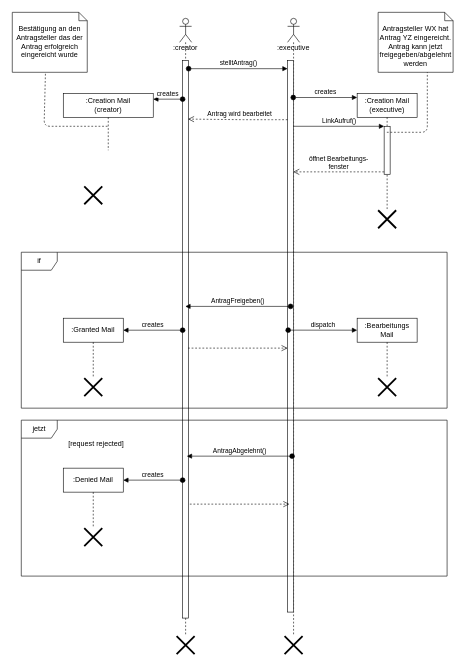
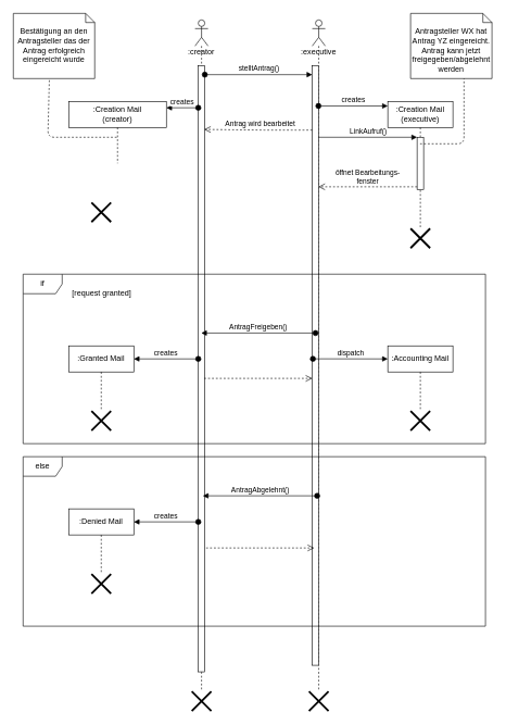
+ <mxCell id="22" value="[request granted]" style="text;html=1;strokeColor=none;fillColor=none;align=center;verticalAlign=middle;whiteSpace=wrap;rounded=0;" parent="1" vertex="1"><mxGeometry x="91" y="440" width="130" height="20" as="geometry" /></mxCell>
- <mxCell id="28" value=":Bearbeitungs Mail" style="shape=umlLifeline;perimeter=lifelinePerimeter;whiteSpace=wrap;html=1;container=1;collapsible=0;recursiveResize=0;outlineConnect=0;size=40;" parent="1" vertex="1"><mxGeometry x="595" y="530" width="100" height="100" as="geometry" /></mxCell>
+ <mxCell id="28" value=":Accounting Mail" style="shape=umlLifeline;perimeter=lifelinePerimeter;whiteSpace=wrap;html=1;container=1;collapsible=0;recursiveResize=0;outlineConnect=0;size=40;" parent="1" vertex="1"><mxGeometry x="595" y="530" width="100" height="100" as="geometry" /></mxCell>
- <mxCell id="36" value="jetzt" style="shape=umlFrame;whiteSpace=wrap;html=1;" parent="1" vertex="1"><mxGeometry x="35" y="700" width="710" height="260" as="geometry" /></mxCell>
+ <mxCell id="36" value="else" style="shape=umlFrame;whiteSpace=wrap;html=1;" parent="1" vertex="1"><mxGeometry x="35" y="700" width="710" height="260" as="geometry" /></mxCell>
- <mxCell id="37" value="[request rejected]" style="text;html=1;strokeColor=none;fillColor=none;align=center;verticalAlign=middle;whiteSpace=wrap;rounded=0;" parent="1" vertex="1"><mxGeometry x="95" y="730" width="130" height="20" as="geometry" /></mxCell>
